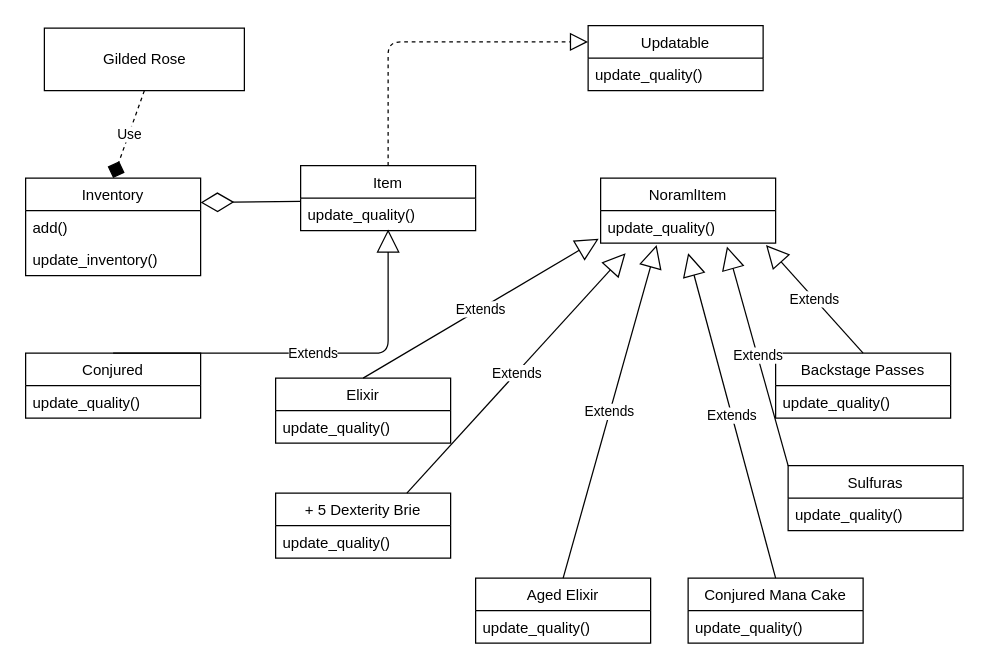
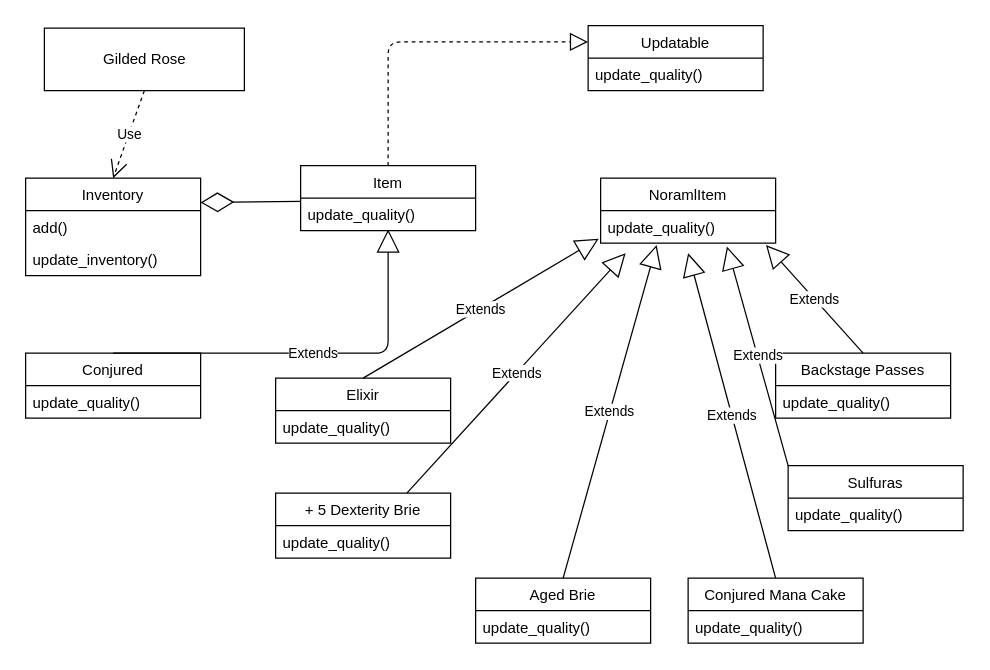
- <mxCell id="25" value="Use" style="endArrow=diamond;endSize=12;dashed=1;html=1;exitX=0.5;exitY=1;exitDx=0;exitDy=0;entryX=0.5;entryY=0;entryDx=0;entryDy=0;" parent="1" source="2" target="3" edge="1"><mxGeometry width="160" relative="1" as="geometry"><mxPoint x="310" y="262" as="sourcePoint" /><mxPoint x="470" y="262" as="targetPoint" /></mxGeometry></mxCell>
+ <mxCell id="25" value="Use" style="endArrow=open;endSize=12;dashed=1;html=1;exitX=0.5;exitY=1;exitDx=0;exitDy=0;entryX=0.5;entryY=0;entryDx=0;entryDy=0;" parent="1" source="2" target="3" edge="1"><mxGeometry width="160" relative="1" as="geometry"><mxPoint x="310" y="262" as="sourcePoint" /><mxPoint x="470" y="262" as="targetPoint" /></mxGeometry></mxCell>
- <mxCell id="18" value="Aged Elixir" style="swimlane;fontStyle=0;childLayout=stackLayout;horizontal=1;startSize=26;fillColor=none;horizontalStack=0;resizeParent=1;resizeParentMax=0;resizeLast=0;collapsible=1;marginBottom=0;" parent="1" vertex="1"><mxGeometry x="380" y="462" width="140" height="52" as="geometry" /></mxCell>
+ <mxCell id="18" value="Aged Brie" style="swimlane;fontStyle=0;childLayout=stackLayout;horizontal=1;startSize=26;fillColor=none;horizontalStack=0;resizeParent=1;resizeParentMax=0;resizeLast=0;collapsible=1;marginBottom=0;" parent="1" vertex="1"><mxGeometry x="380" y="462" width="140" height="52" as="geometry" /></mxCell>
